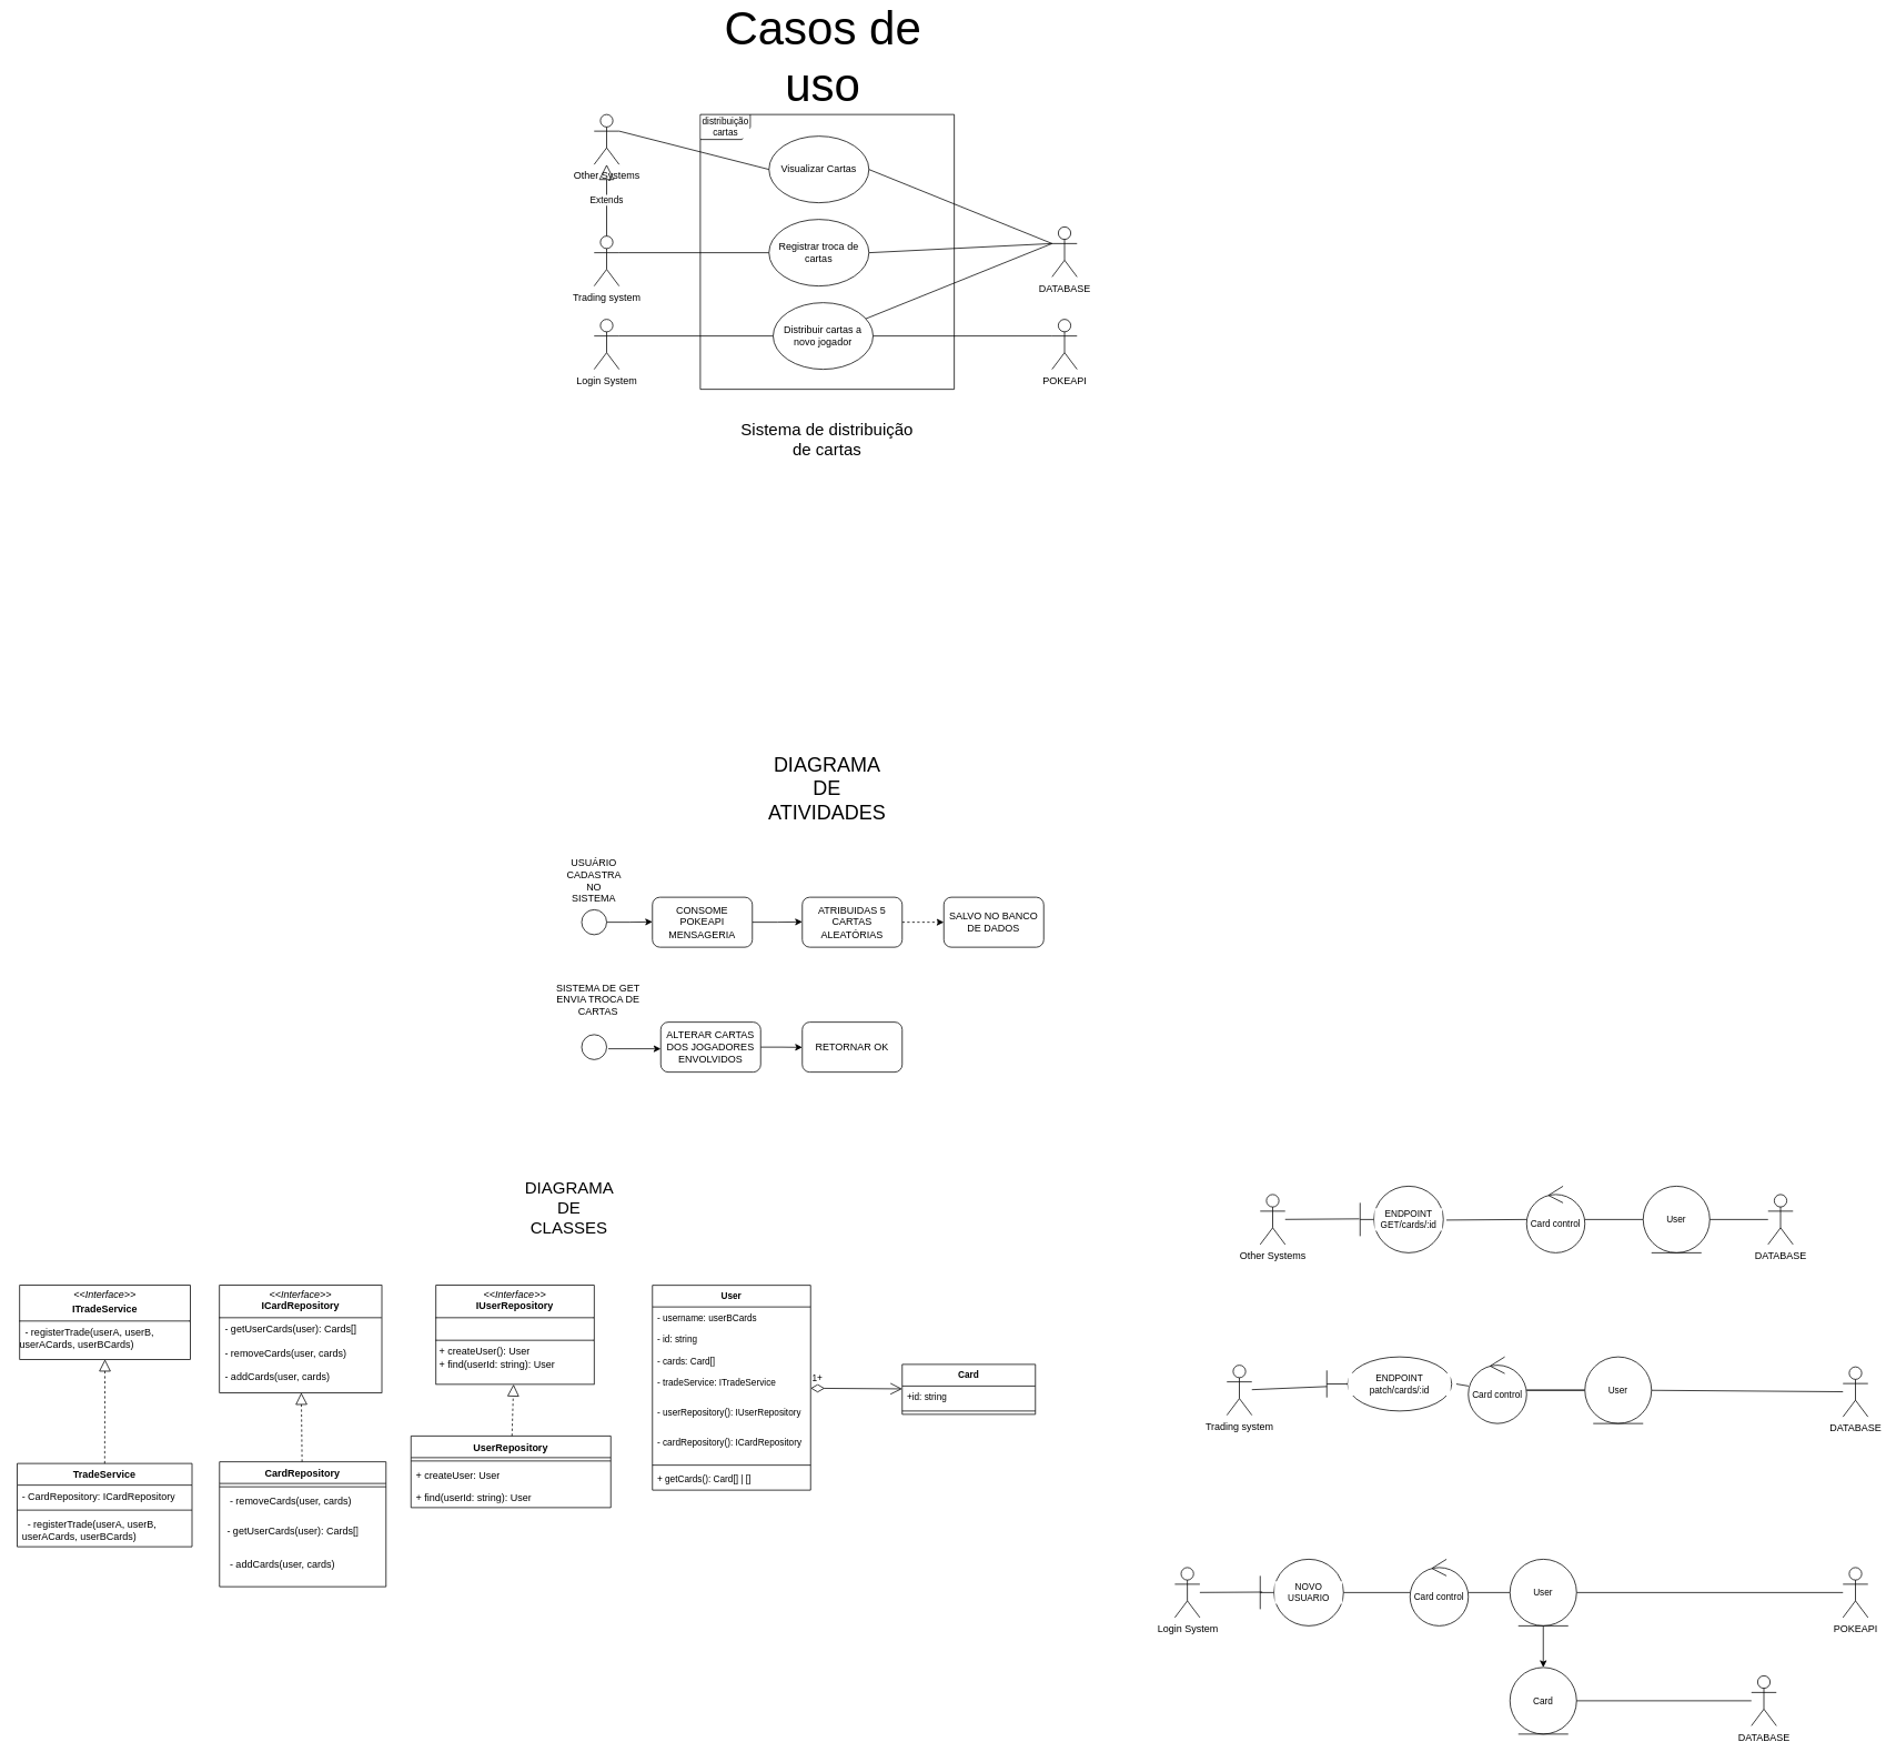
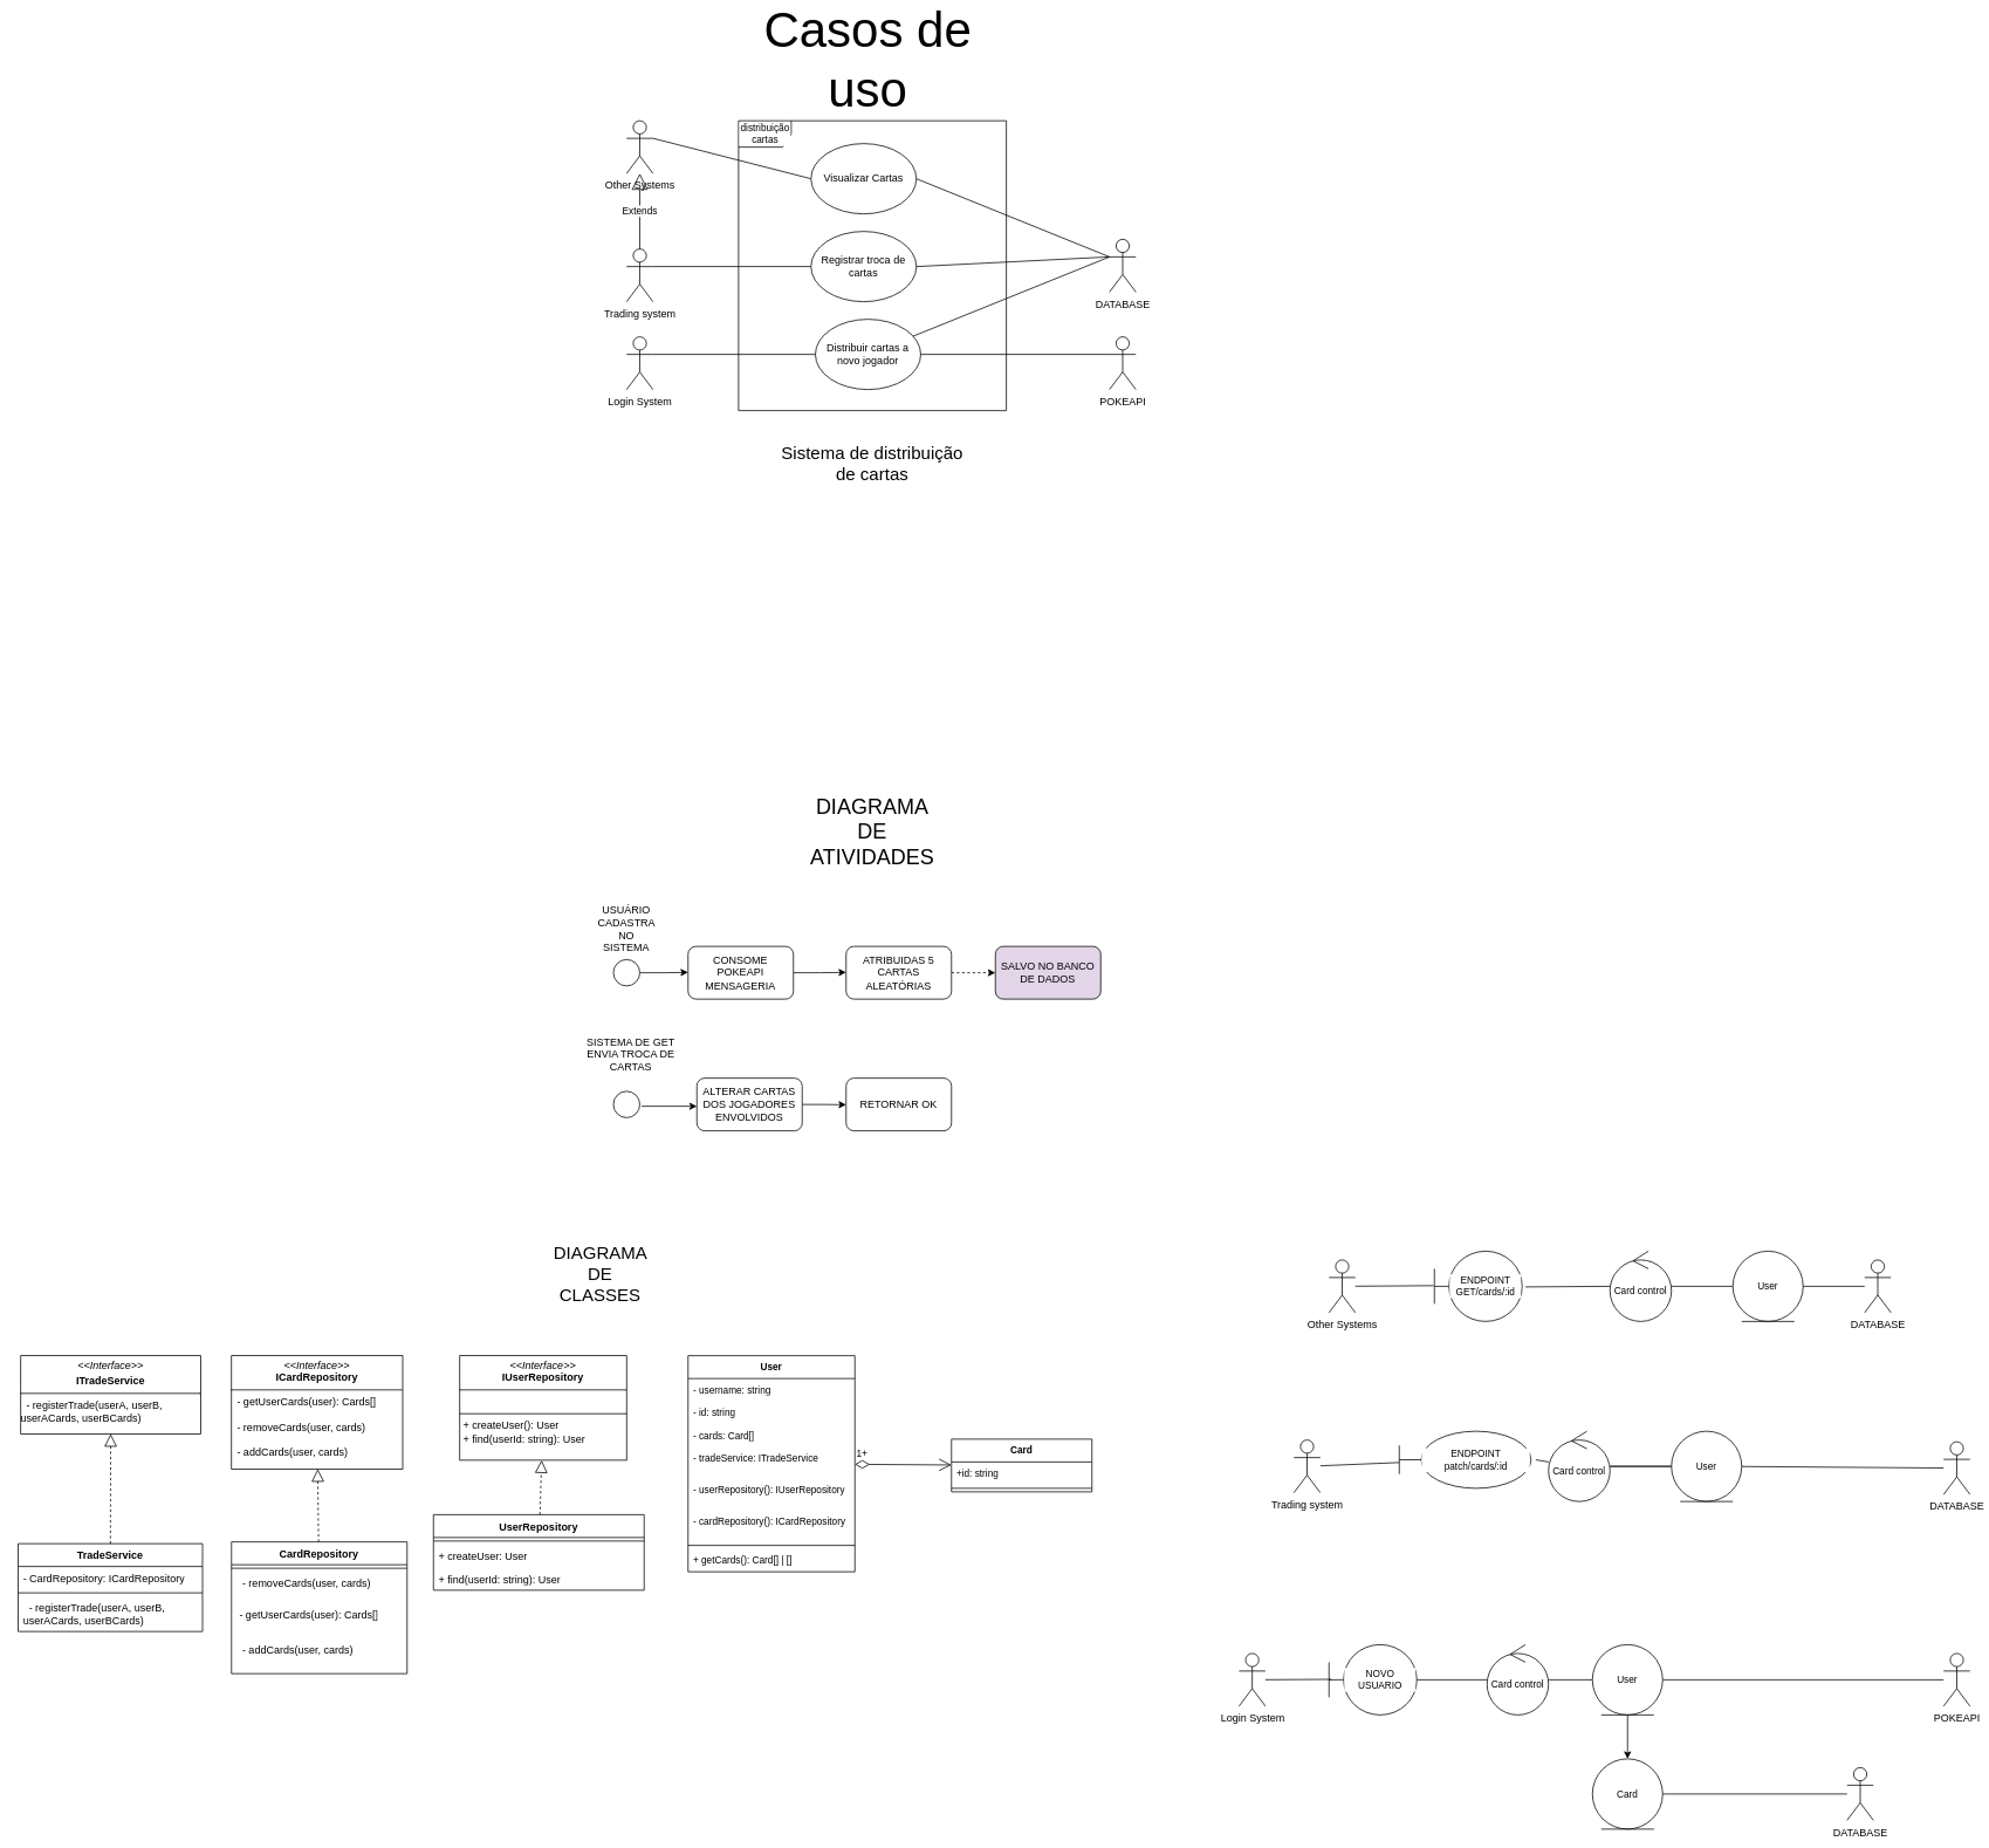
- <mxCell id="31" value="SALVO NO BANCO DE DADOS" style="rounded=1;whiteSpace=wrap;html=1;" parent="1" vertex="1"><mxGeometry x="1133" y="1045" width="120" height="60" as="geometry" /></mxCell>
+ <mxCell id="31" value="SALVO NO BANCO DE DADOS" style="rounded=1;whiteSpace=wrap;html=1;fillColor=#e1d5e7;" parent="1" vertex="1"><mxGeometry x="1133" y="1045" width="120" height="60" as="geometry" /></mxCell>
- <mxCell id="70" value="- username: userBCards" style="text;strokeColor=none;fillColor=none;align=left;verticalAlign=top;spacingLeft=4;spacingRight=4;overflow=hidden;rotatable=0;points=[[0,0.5],[1,0.5]];portConstraint=eastwest;whiteSpace=wrap;html=1;fontFamily=Helvetica;fontSize=11;fontColor=default;labelBackgroundColor=default;" parent="69" vertex="1"><mxGeometry y="26" width="190" height="26" as="geometry" /></mxCell>
+ <mxCell id="70" value="- username: string" style="text;strokeColor=none;fillColor=none;align=left;verticalAlign=top;spacingLeft=4;spacingRight=4;overflow=hidden;rotatable=0;points=[[0,0.5],[1,0.5]];portConstraint=eastwest;whiteSpace=wrap;html=1;fontFamily=Helvetica;fontSize=11;fontColor=default;labelBackgroundColor=default;" parent="69" vertex="1"><mxGeometry y="26" width="190" height="26" as="geometry" /></mxCell>
